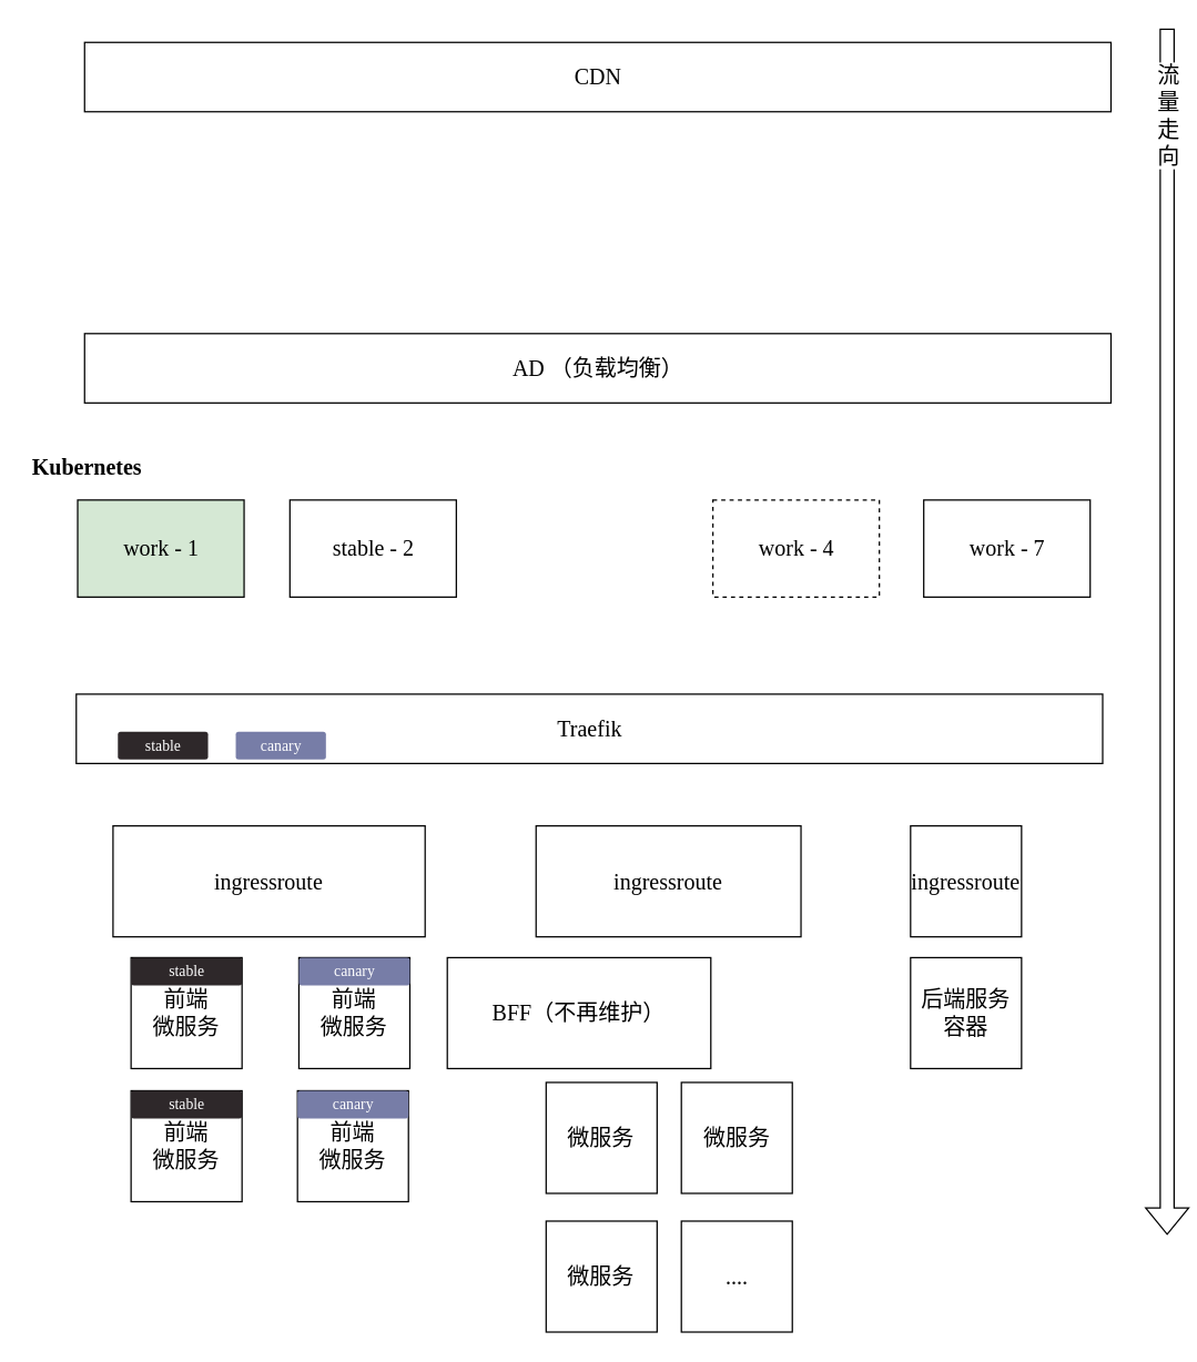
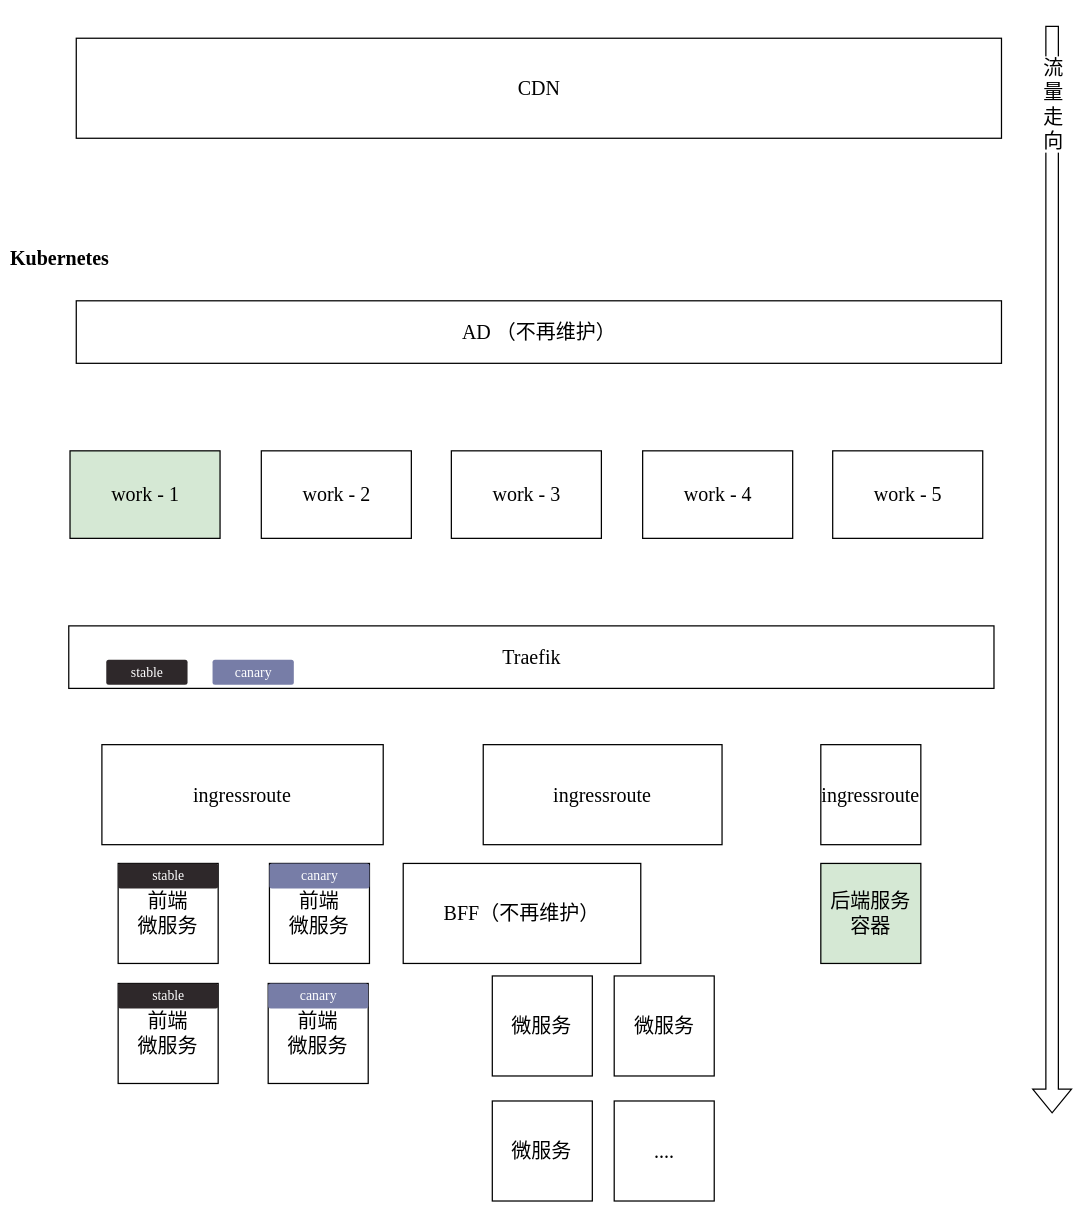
- <mxCell id="31" value="CDN" style="rounded=0;whiteSpace=wrap;html=1;fontSize=16;fontFamily=微软雅黑;" vertex="1" parent="1"><mxGeometry x="60.5" y="30" width="740" height="50" as="geometry" /></mxCell>
+ <mxCell id="31" value="CDN" style="rounded=0;whiteSpace=wrap;html=1;fontSize=16;fontFamily=微软雅黑;" vertex="1" parent="1"><mxGeometry x="60.5" y="30" width="740" height="80" as="geometry" /></mxCell>
- <mxCell id="2" value="AD （负载均衡）" style="rounded=0;whiteSpace=wrap;html=1;fontSize=16;fontFamily=微软雅黑;" vertex="1" parent="1"><mxGeometry x="60.5" y="240" width="740" height="50" as="geometry" /></mxCell>
+ <mxCell id="2" value="AD （不再维护）" style="rounded=0;whiteSpace=wrap;html=1;fontSize=16;fontFamily=微软雅黑;" vertex="1" parent="1"><mxGeometry x="60.5" y="240" width="740" height="50" as="geometry" /></mxCell>
- <mxCell id="15" value="&lt;span style=&quot;color: rgb(0, 0, 0); font-size: 16px; font-style: normal; font-variant-ligatures: normal; font-variant-caps: normal; font-weight: 700; letter-spacing: normal; orphans: 2; text-align: left; text-indent: 0px; text-transform: none; widows: 2; word-spacing: 0px; -webkit-text-stroke-width: 0px; background-color: rgb(255, 255, 255); text-decoration-thickness: initial; text-decoration-style: initial; text-decoration-color: initial; float: none; display: inline !important;&quot;&gt;Kubernetes&lt;/span&gt;" style="text;whiteSpace=wrap;html=1;fontSize=16;fontFamily=微软雅黑;" vertex="1" parent="1"><mxGeometry x="20.5" y="320" width="130" height="40" as="geometry" /></mxCell>
+ <mxCell id="15" value="&lt;span style=&quot;color: rgb(0, 0, 0); font-size: 16px; font-style: normal; font-variant-ligatures: normal; font-variant-caps: normal; font-weight: 700; letter-spacing: normal; orphans: 2; text-align: left; text-indent: 0px; text-transform: none; widows: 2; word-spacing: 0px; -webkit-text-stroke-width: 0px; background-color: rgb(255, 255, 255); text-decoration-thickness: initial; text-decoration-style: initial; text-decoration-color: initial; float: none; display: inline !important;&quot;&gt;Kubernetes&lt;/span&gt;" style="text;whiteSpace=wrap;html=1;fontSize=16;fontFamily=微软雅黑;" vertex="1" parent="1"><mxGeometry x="5.5" y="190" width="130" height="40" as="geometry" /></mxCell>
- <mxCell id="33" value="stable - 2" style="rounded=0;whiteSpace=wrap;html=1;fontSize=16;fontFamily=微软雅黑;" parent="32" vertex="1"><mxGeometry x="153" width="120" height="70" as="geometry" /></mxCell>
+ <mxCell id="33" value="work - 2" style="rounded=0;whiteSpace=wrap;html=1;fontSize=16;fontFamily=微软雅黑;" parent="32" vertex="1"><mxGeometry x="153" width="120" height="70" as="geometry" /></mxCell>
+ <mxCell id="34" value="work - 3" style="rounded=0;whiteSpace=wrap;html=1;fontSize=16;fontFamily=微软雅黑;" parent="32" vertex="1"><mxGeometry x="305" width="120" height="70" as="geometry" /></mxCell>
- <mxCell id="35" value="work - 4" style="rounded=0;whiteSpace=wrap;html=1;fontSize=16;fontFamily=微软雅黑;dashed=1;" parent="32" vertex="1"><mxGeometry x="458" width="120" height="70" as="geometry" /></mxCell>
+ <mxCell id="35" value="work - 4" style="rounded=0;whiteSpace=wrap;html=1;fontSize=16;fontFamily=微软雅黑;" parent="32" vertex="1"><mxGeometry x="458" width="120" height="70" as="geometry" /></mxCell>
- <mxCell id="36" value="work - 7" style="rounded=0;whiteSpace=wrap;html=1;fontSize=16;fontFamily=微软雅黑;" parent="32" vertex="1"><mxGeometry x="610" width="120" height="70" as="geometry" /></mxCell>
+ <mxCell id="36" value="work - 5" style="rounded=0;whiteSpace=wrap;html=1;fontSize=16;fontFamily=微软雅黑;" parent="32" vertex="1"><mxGeometry x="610" width="120" height="70" as="geometry" /></mxCell>
- <mxCell id="9" value="后端服务容器" style="whiteSpace=wrap;html=1;aspect=fixed;fontSize=16;fontFamily=微软雅黑;" vertex="1" parent="1"><mxGeometry x="656" y="690" width="80" height="80" as="geometry" /></mxCell>
+ <mxCell id="9" value="后端服务容器" style="whiteSpace=wrap;html=1;aspect=fixed;fontSize=16;fontFamily=微软雅黑;fillColor=#d5e8d4;" vertex="1" parent="1"><mxGeometry x="656" y="690" width="80" height="80" as="geometry" /></mxCell>
